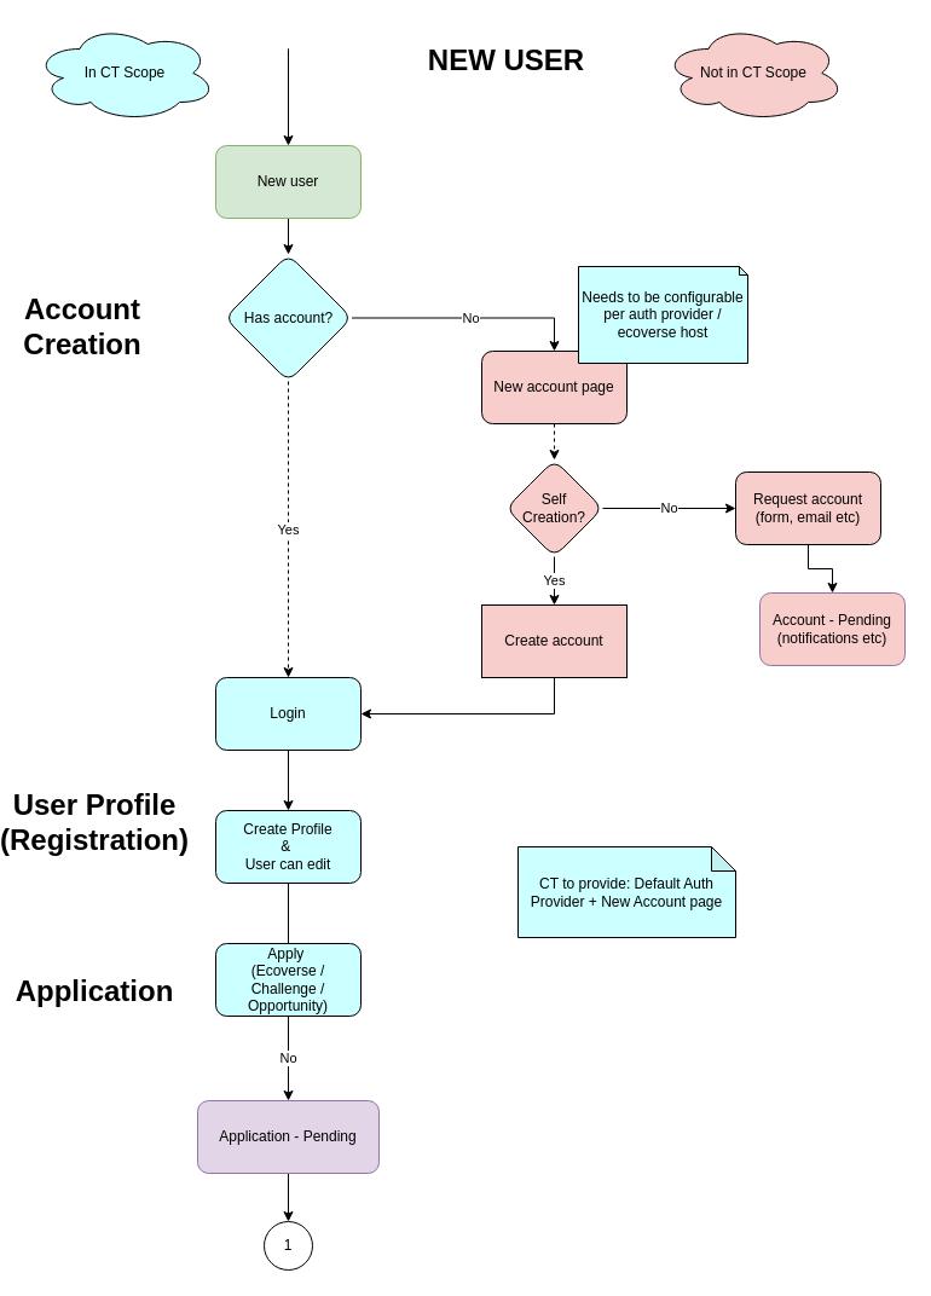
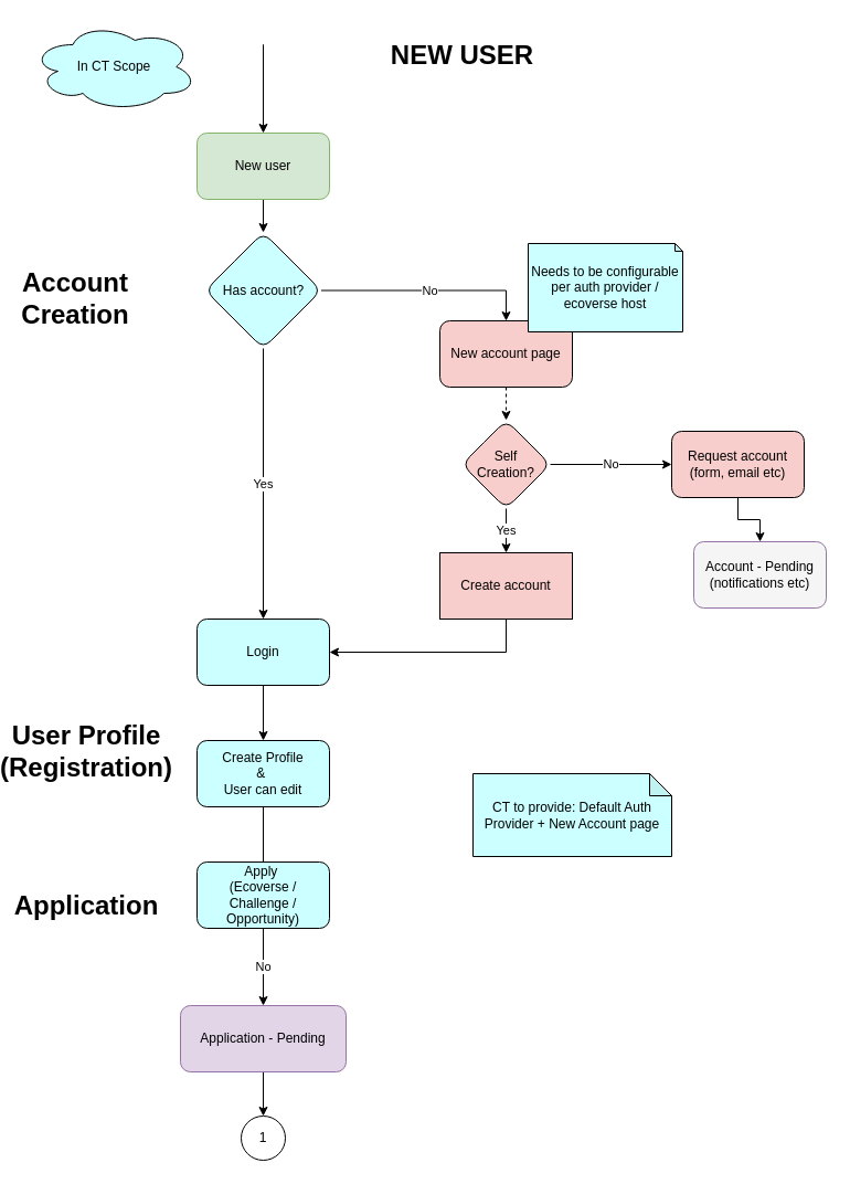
- <mxCell id="33" value="Not in CT Scope" style="ellipse;shape=cloud;whiteSpace=wrap;html=1;fillColor=#F8CECC;" vertex="1" parent="1"><mxGeometry x="540" y="20" width="150" height="80" as="geometry" /></mxCell>
- <mxCell id="14" value="Yes" style="edgeStyle=orthogonalEdgeStyle;rounded=0;orthogonalLoop=1;jettySize=auto;html=1;exitX=0.5;exitY=1;exitDx=0;exitDy=0;entryX=0.5;entryY=0;entryDx=0;entryDy=0;dashed=1;" parent="1" source="15" target="6" edge="1"><mxGeometry relative="1" as="geometry" /></mxCell>
+ <mxCell id="14" value="Yes" style="edgeStyle=orthogonalEdgeStyle;rounded=0;orthogonalLoop=1;jettySize=auto;html=1;exitX=0.5;exitY=1;exitDx=0;exitDy=0;entryX=0.5;entryY=0;entryDx=0;entryDy=0;" parent="1" source="15" target="6" edge="1"><mxGeometry relative="1" as="geometry" /></mxCell>
- <mxCell id="25" value="Account - Pending&lt;br&gt;(notifications etc)" style="whiteSpace=wrap;html=1;rounded=1;fillColor=#F8CECC;strokeColor=#9673a6;" parent="1" vertex="1"><mxGeometry x="620" y="490" width="120" height="60" as="geometry" /></mxCell>
+ <mxCell id="25" value="Account - Pending&lt;br&gt;(notifications etc)" style="whiteSpace=wrap;html=1;rounded=1;fillColor=#f5f5f5;strokeColor=#9673a6;" parent="1" vertex="1"><mxGeometry x="620" y="490" width="120" height="60" as="geometry" /></mxCell>
